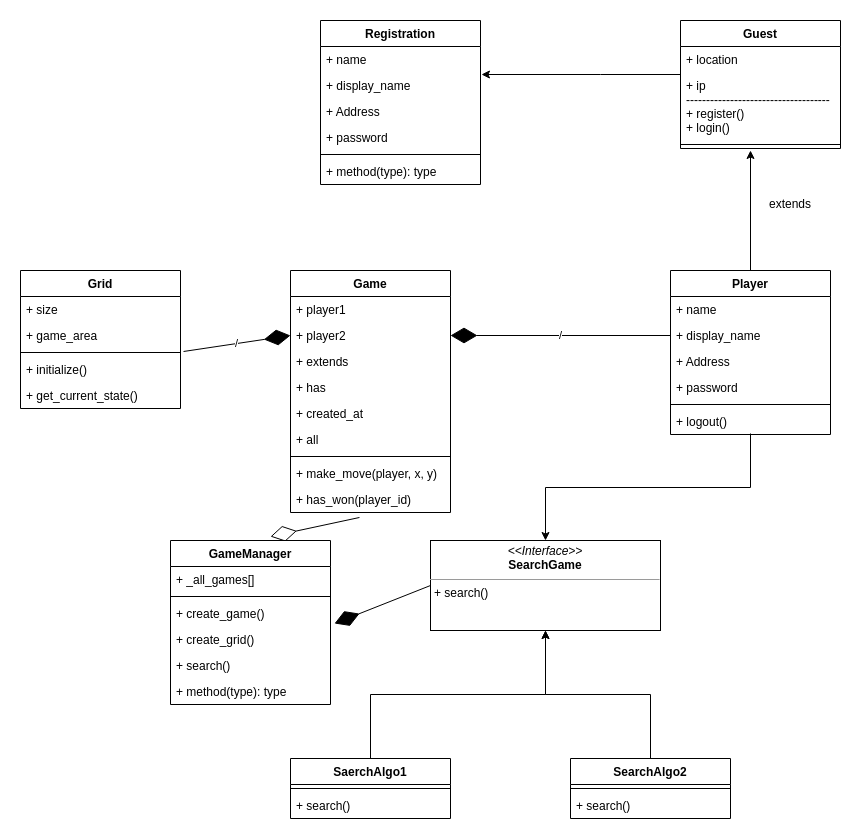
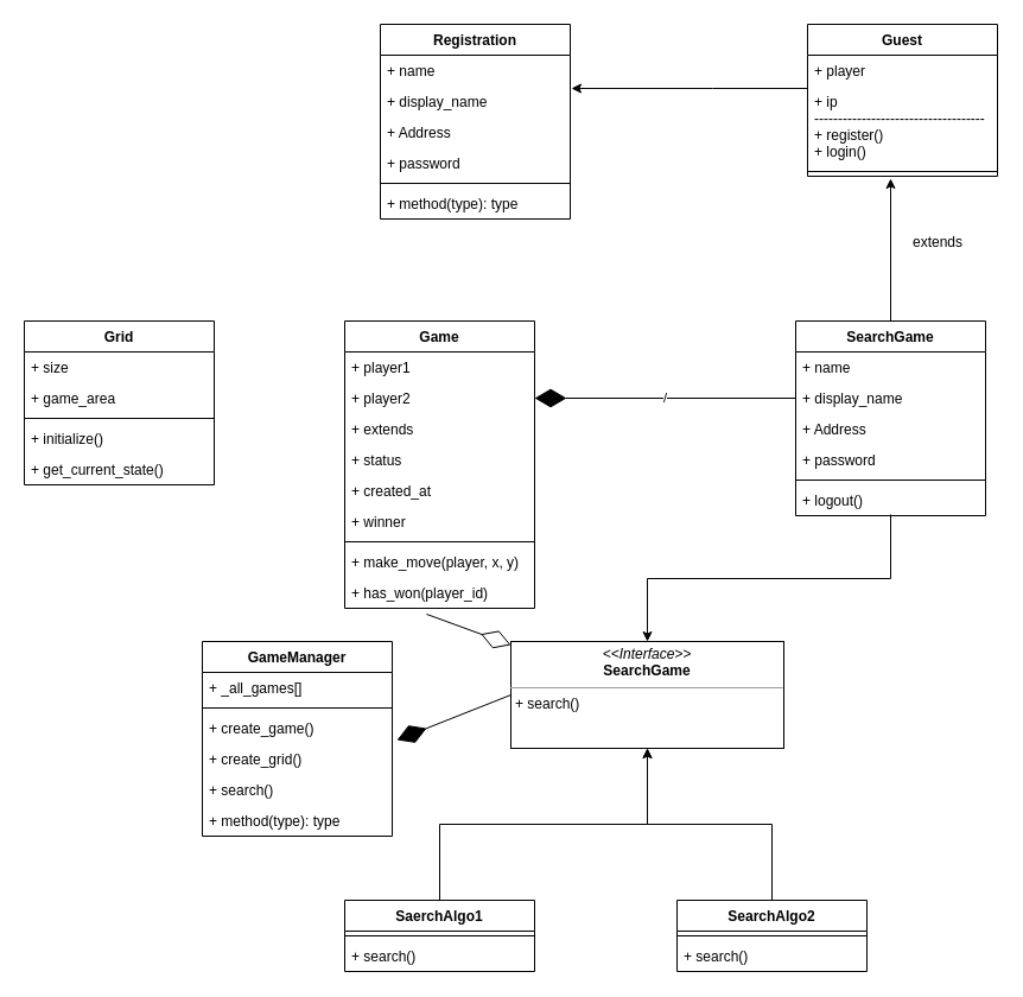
- <mxCell id="11" value="+ location" style="text;strokeColor=none;fillColor=none;align=left;verticalAlign=top;spacingLeft=4;spacingRight=4;overflow=hidden;rotatable=0;points=[[0,0.5],[1,0.5]];portConstraint=eastwest;" vertex="1" parent="10"><mxGeometry y="26" width="160" height="26" as="geometry" /></mxCell>
+ <mxCell id="11" value="+ player" style="text;strokeColor=none;fillColor=none;align=left;verticalAlign=top;spacingLeft=4;spacingRight=4;overflow=hidden;rotatable=0;points=[[0,0.5],[1,0.5]];portConstraint=eastwest;" vertex="1" parent="10"><mxGeometry y="26" width="160" height="26" as="geometry" /></mxCell>
- <mxCell id="18" value="Player" style="swimlane;fontStyle=1;align=center;verticalAlign=top;childLayout=stackLayout;horizontal=1;startSize=26;horizontalStack=0;resizeParent=1;resizeParentMax=0;resizeLast=0;collapsible=1;marginBottom=0;" vertex="1" parent="1"><mxGeometry x="670" y="270" width="160" height="164" as="geometry" /></mxCell>
+ <mxCell id="18" value="SearchGame" style="swimlane;fontStyle=1;align=center;verticalAlign=top;childLayout=stackLayout;horizontal=1;startSize=26;horizontalStack=0;resizeParent=1;resizeParentMax=0;resizeLast=0;collapsible=1;marginBottom=0;" vertex="1" parent="1"><mxGeometry x="670" y="270" width="160" height="164" as="geometry" /></mxCell>
- <mxCell id="40" value="/" style="endArrow=diamondThin;endFill=1;endSize=24;html=1;entryX=0;entryY=0.5;entryDx=0;entryDy=0;exitX=1.019;exitY=1.115;exitDx=0;exitDy=0;exitPerimeter=0;" edge="1" parent="1" source="35" target="43"><mxGeometry width="160" relative="1" as="geometry"><mxPoint x="90" y="440.5" as="sourcePoint" /><mxPoint x="240" y="440" as="targetPoint" /></mxGeometry></mxCell>
- <mxCell id="45" value="+ has" style="text;strokeColor=none;fillColor=none;align=left;verticalAlign=top;spacingLeft=4;spacingRight=4;overflow=hidden;rotatable=0;points=[[0,0.5],[1,0.5]];portConstraint=eastwest;" vertex="1" parent="41"><mxGeometry y="104" width="160" height="26" as="geometry" /></mxCell>
+ <mxCell id="45" value="+ status" style="text;strokeColor=none;fillColor=none;align=left;verticalAlign=top;spacingLeft=4;spacingRight=4;overflow=hidden;rotatable=0;points=[[0,0.5],[1,0.5]];portConstraint=eastwest;" vertex="1" parent="41"><mxGeometry y="104" width="160" height="26" as="geometry" /></mxCell>
- <mxCell id="47" value="+ all" style="text;strokeColor=none;fillColor=none;align=left;verticalAlign=top;spacingLeft=4;spacingRight=4;overflow=hidden;rotatable=0;points=[[0,0.5],[1,0.5]];portConstraint=eastwest;" vertex="1" parent="41"><mxGeometry y="156" width="160" height="26" as="geometry" /></mxCell>
+ <mxCell id="47" value="+ winner" style="text;strokeColor=none;fillColor=none;align=left;verticalAlign=top;spacingLeft=4;spacingRight=4;overflow=hidden;rotatable=0;points=[[0,0.5],[1,0.5]];portConstraint=eastwest;" vertex="1" parent="41"><mxGeometry y="156" width="160" height="26" as="geometry" /></mxCell>
- <mxCell id="51" value="" style="endArrow=diamondThin;endFill=0;endSize=24;html=1;entryX=0.625;entryY=-0.024;entryDx=0;entryDy=0;entryPerimeter=0;exitX=0.431;exitY=1.192;exitDx=0;exitDy=0;exitPerimeter=0;" edge="1" parent="1" source="50" target="52"><mxGeometry width="160" relative="1" as="geometry"><mxPoint x="350" y="500" as="sourcePoint" /><mxPoint x="510" y="500" as="targetPoint" /></mxGeometry></mxCell>
+ <mxCell id="51" value="" style="endArrow=diamondThin;endFill=0;endSize=24;html=1;exitX=0.431;exitY=1.192;exitDx=0;exitDy=0;exitPerimeter=0;" edge="1" parent="1" source="50" target="14"><mxGeometry width="160" relative="1" as="geometry"><mxPoint x="350" y="500" as="sourcePoint" /><mxPoint x="510" y="500" as="targetPoint" /></mxGeometry></mxCell>
